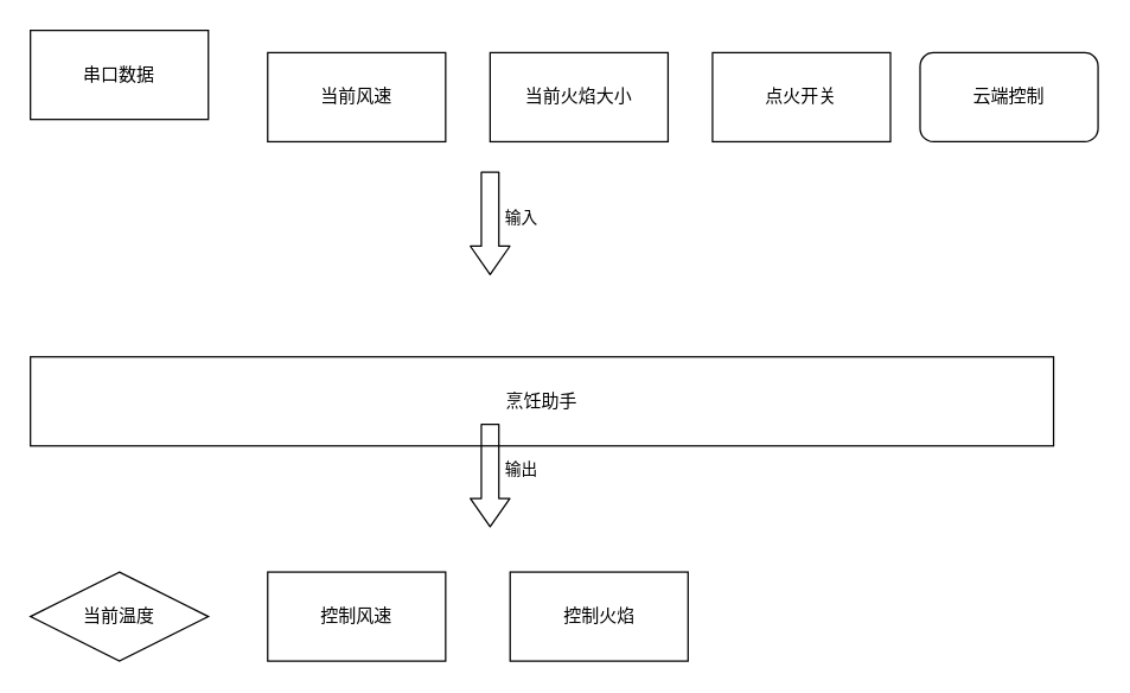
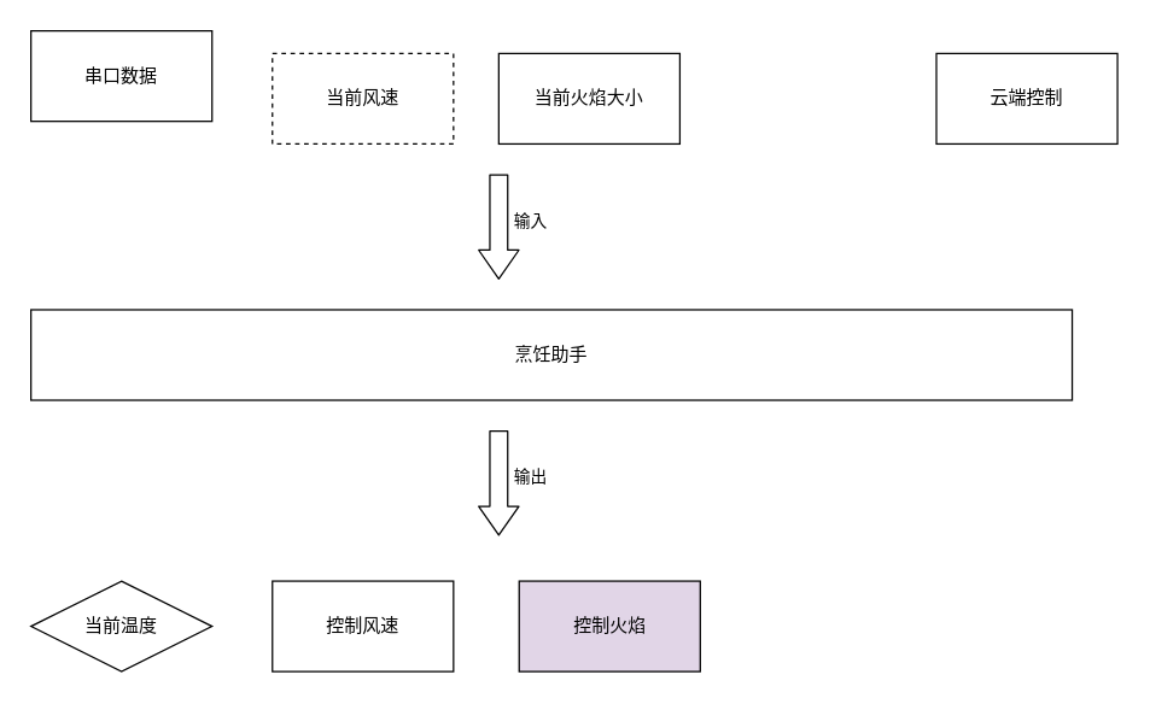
- <mxCell id="4" value="当前风速" style="rounded=0;whiteSpace=wrap;html=1;" parent="1" vertex="1"><mxGeometry x="180" y="35" width="120" height="60" as="geometry" /></mxCell>
+ <mxCell id="4" value="当前风速" style="rounded=0;whiteSpace=wrap;html=1;dashed=1;" parent="1" vertex="1"><mxGeometry x="180" y="35" width="120" height="60" as="geometry" /></mxCell>
- <mxCell id="14" value="点火开关" style="rounded=0;whiteSpace=wrap;html=1;" vertex="1" parent="1"><mxGeometry x="480" y="35" width="120" height="60" as="geometry" /></mxCell>
- <mxCell id="6" value="云端控制" style="whiteSpace=wrap;html=1;rounded=1;" parent="1" vertex="1"><mxGeometry x="620" y="35" width="120" height="60" as="geometry" /></mxCell>
+ <mxCell id="6" value="云端控制" style="rounded=0;whiteSpace=wrap;html=1;" parent="1" vertex="1"><mxGeometry x="620" y="35" width="120" height="60" as="geometry" /></mxCell>
- <mxCell id="2" value="烹饪助手" style="rounded=0;whiteSpace=wrap;html=1;" parent="1" vertex="1"><mxGeometry x="20" y="240" width="690" height="60" as="geometry" /></mxCell>
+ <mxCell id="2" value="烹饪助手" style="rounded=0;whiteSpace=wrap;html=1;" parent="1" vertex="1"><mxGeometry x="20" y="205" width="690" height="60" as="geometry" /></mxCell>
- <mxCell id="13" value="控制火焰" style="rounded=0;whiteSpace=wrap;html=1;" parent="1" vertex="1"><mxGeometry x="343.5" y="385" width="120" height="60" as="geometry" /></mxCell>
+ <mxCell id="13" value="控制火焰" style="rounded=0;whiteSpace=wrap;html=1;fillColor=#e1d5e7;" parent="1" vertex="1"><mxGeometry x="343.5" y="385" width="120" height="60" as="geometry" /></mxCell>
